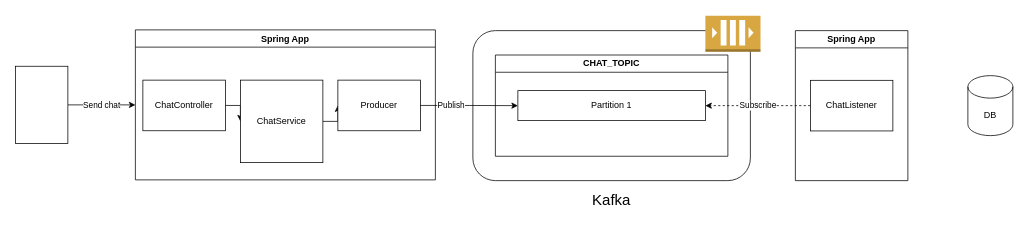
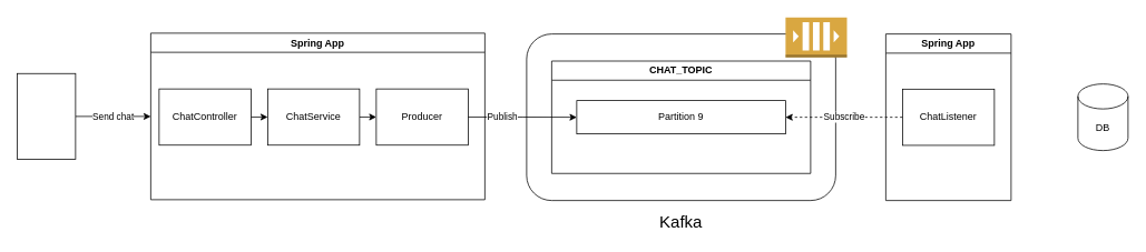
- <mxCell id="8" value="Partition 1" style="rounded=0;whiteSpace=wrap;html=1;" vertex="1" parent="1"><mxGeometry x="690" y="120" width="250" height="40" as="geometry" /></mxCell>
+ <mxCell id="8" value="Partition 9" style="rounded=0;whiteSpace=wrap;html=1;" vertex="1" parent="1"><mxGeometry x="690" y="120" width="250" height="40" as="geometry" /></mxCell>
- <mxCell id="13" value="ChatService" style="rounded=0;whiteSpace=wrap;html=1;" vertex="1" parent="9"><mxGeometry x="140" y="67" width="110" height="110" as="geometry" /></mxCell>
+ <mxCell id="13" value="ChatService" style="rounded=0;whiteSpace=wrap;html=1;" vertex="1" parent="9"><mxGeometry x="140" y="67" width="110" height="67.5" as="geometry" /></mxCell>
